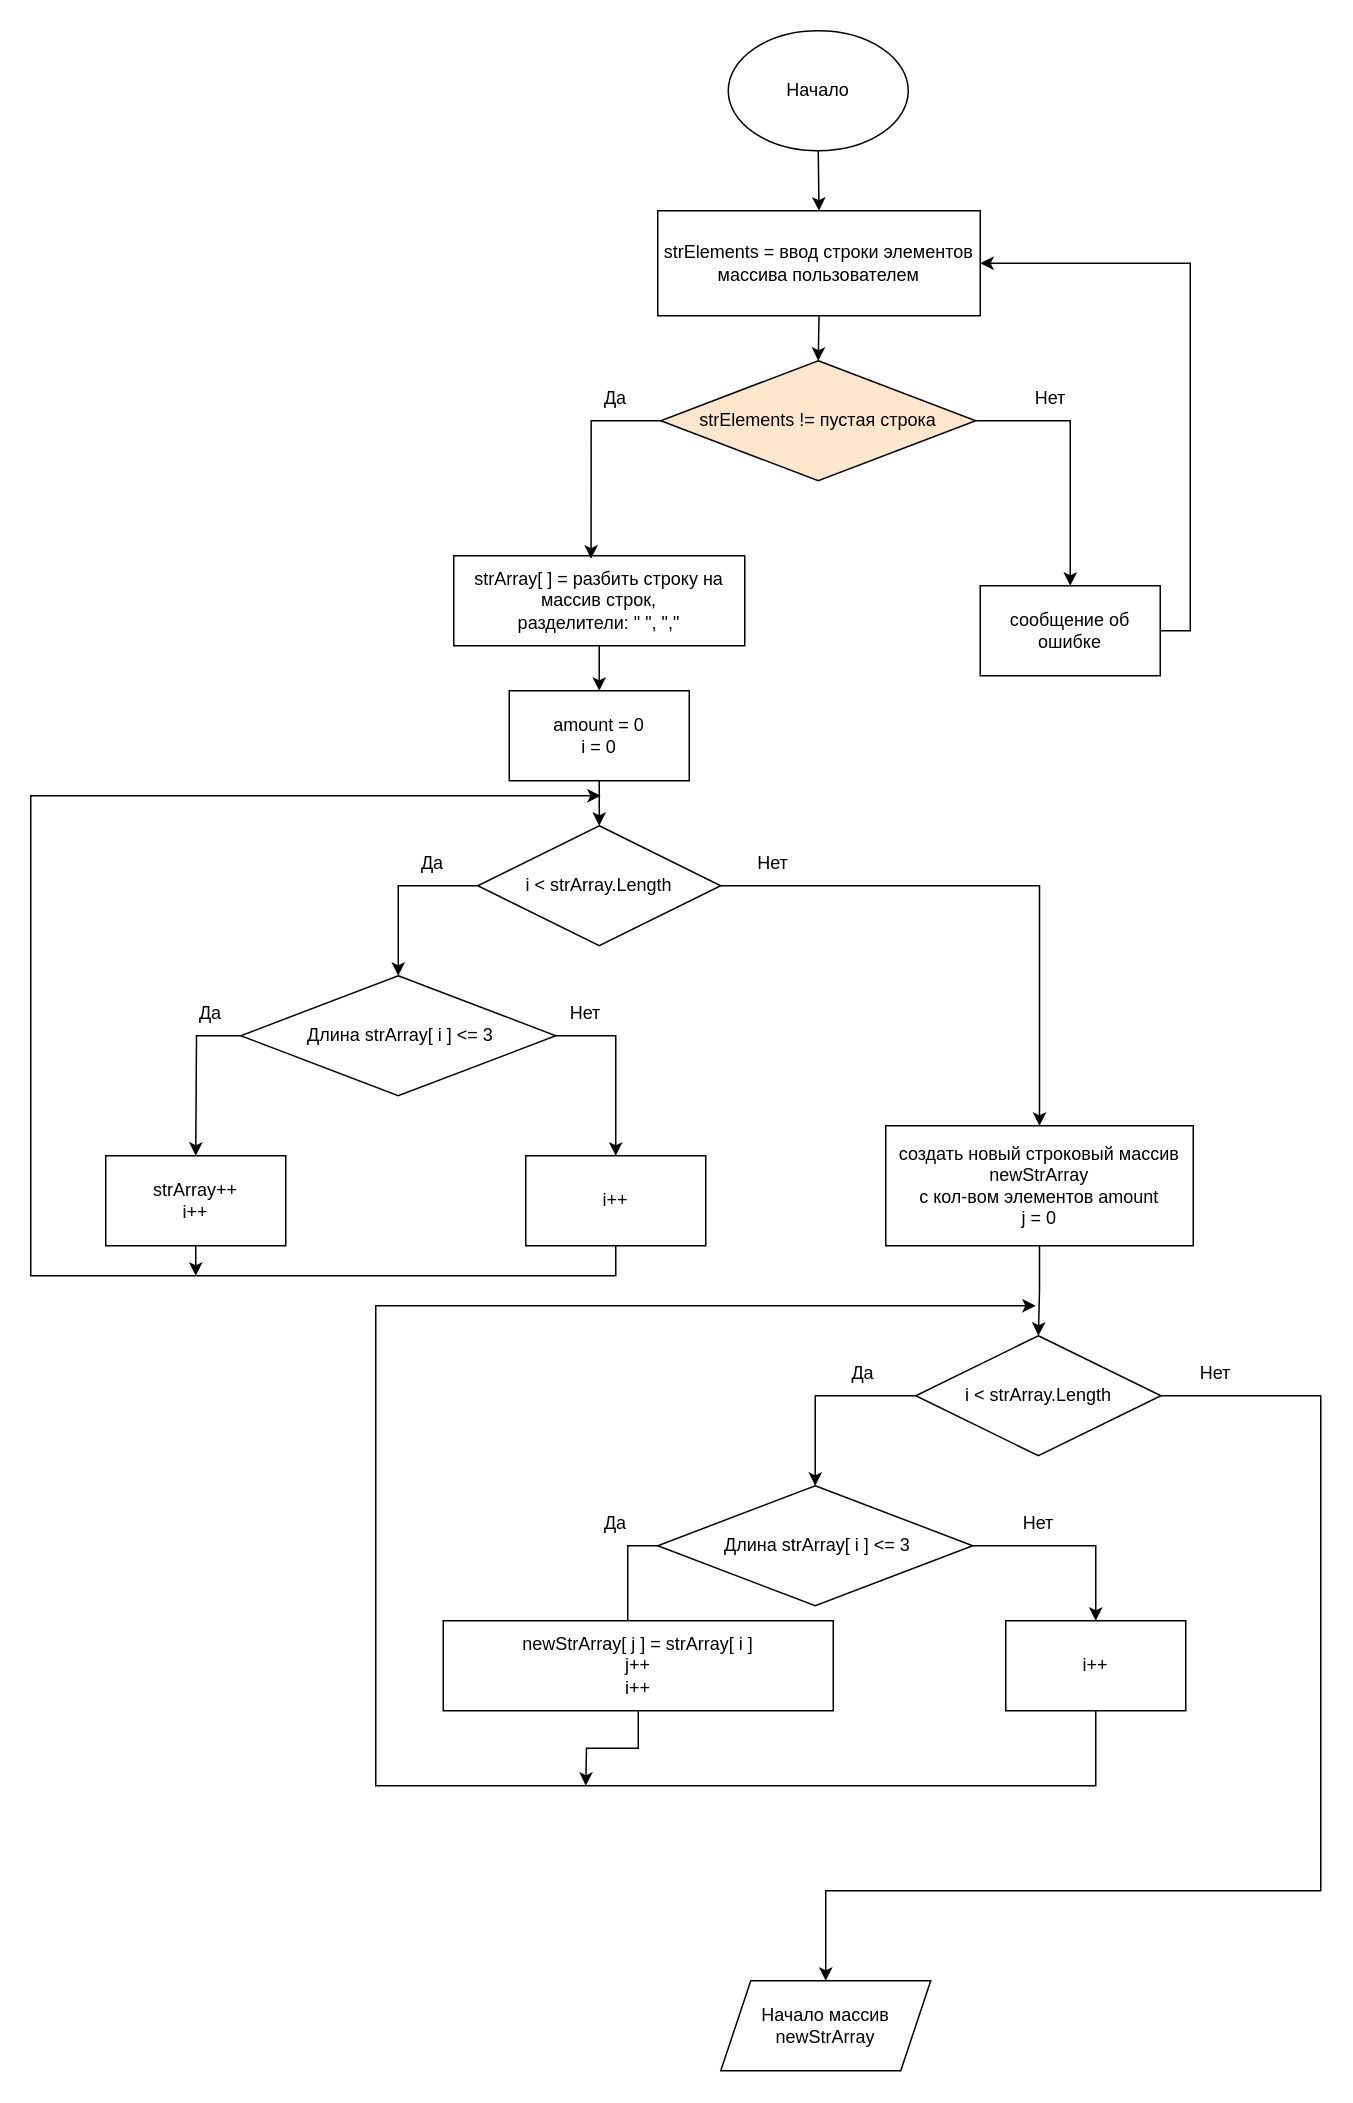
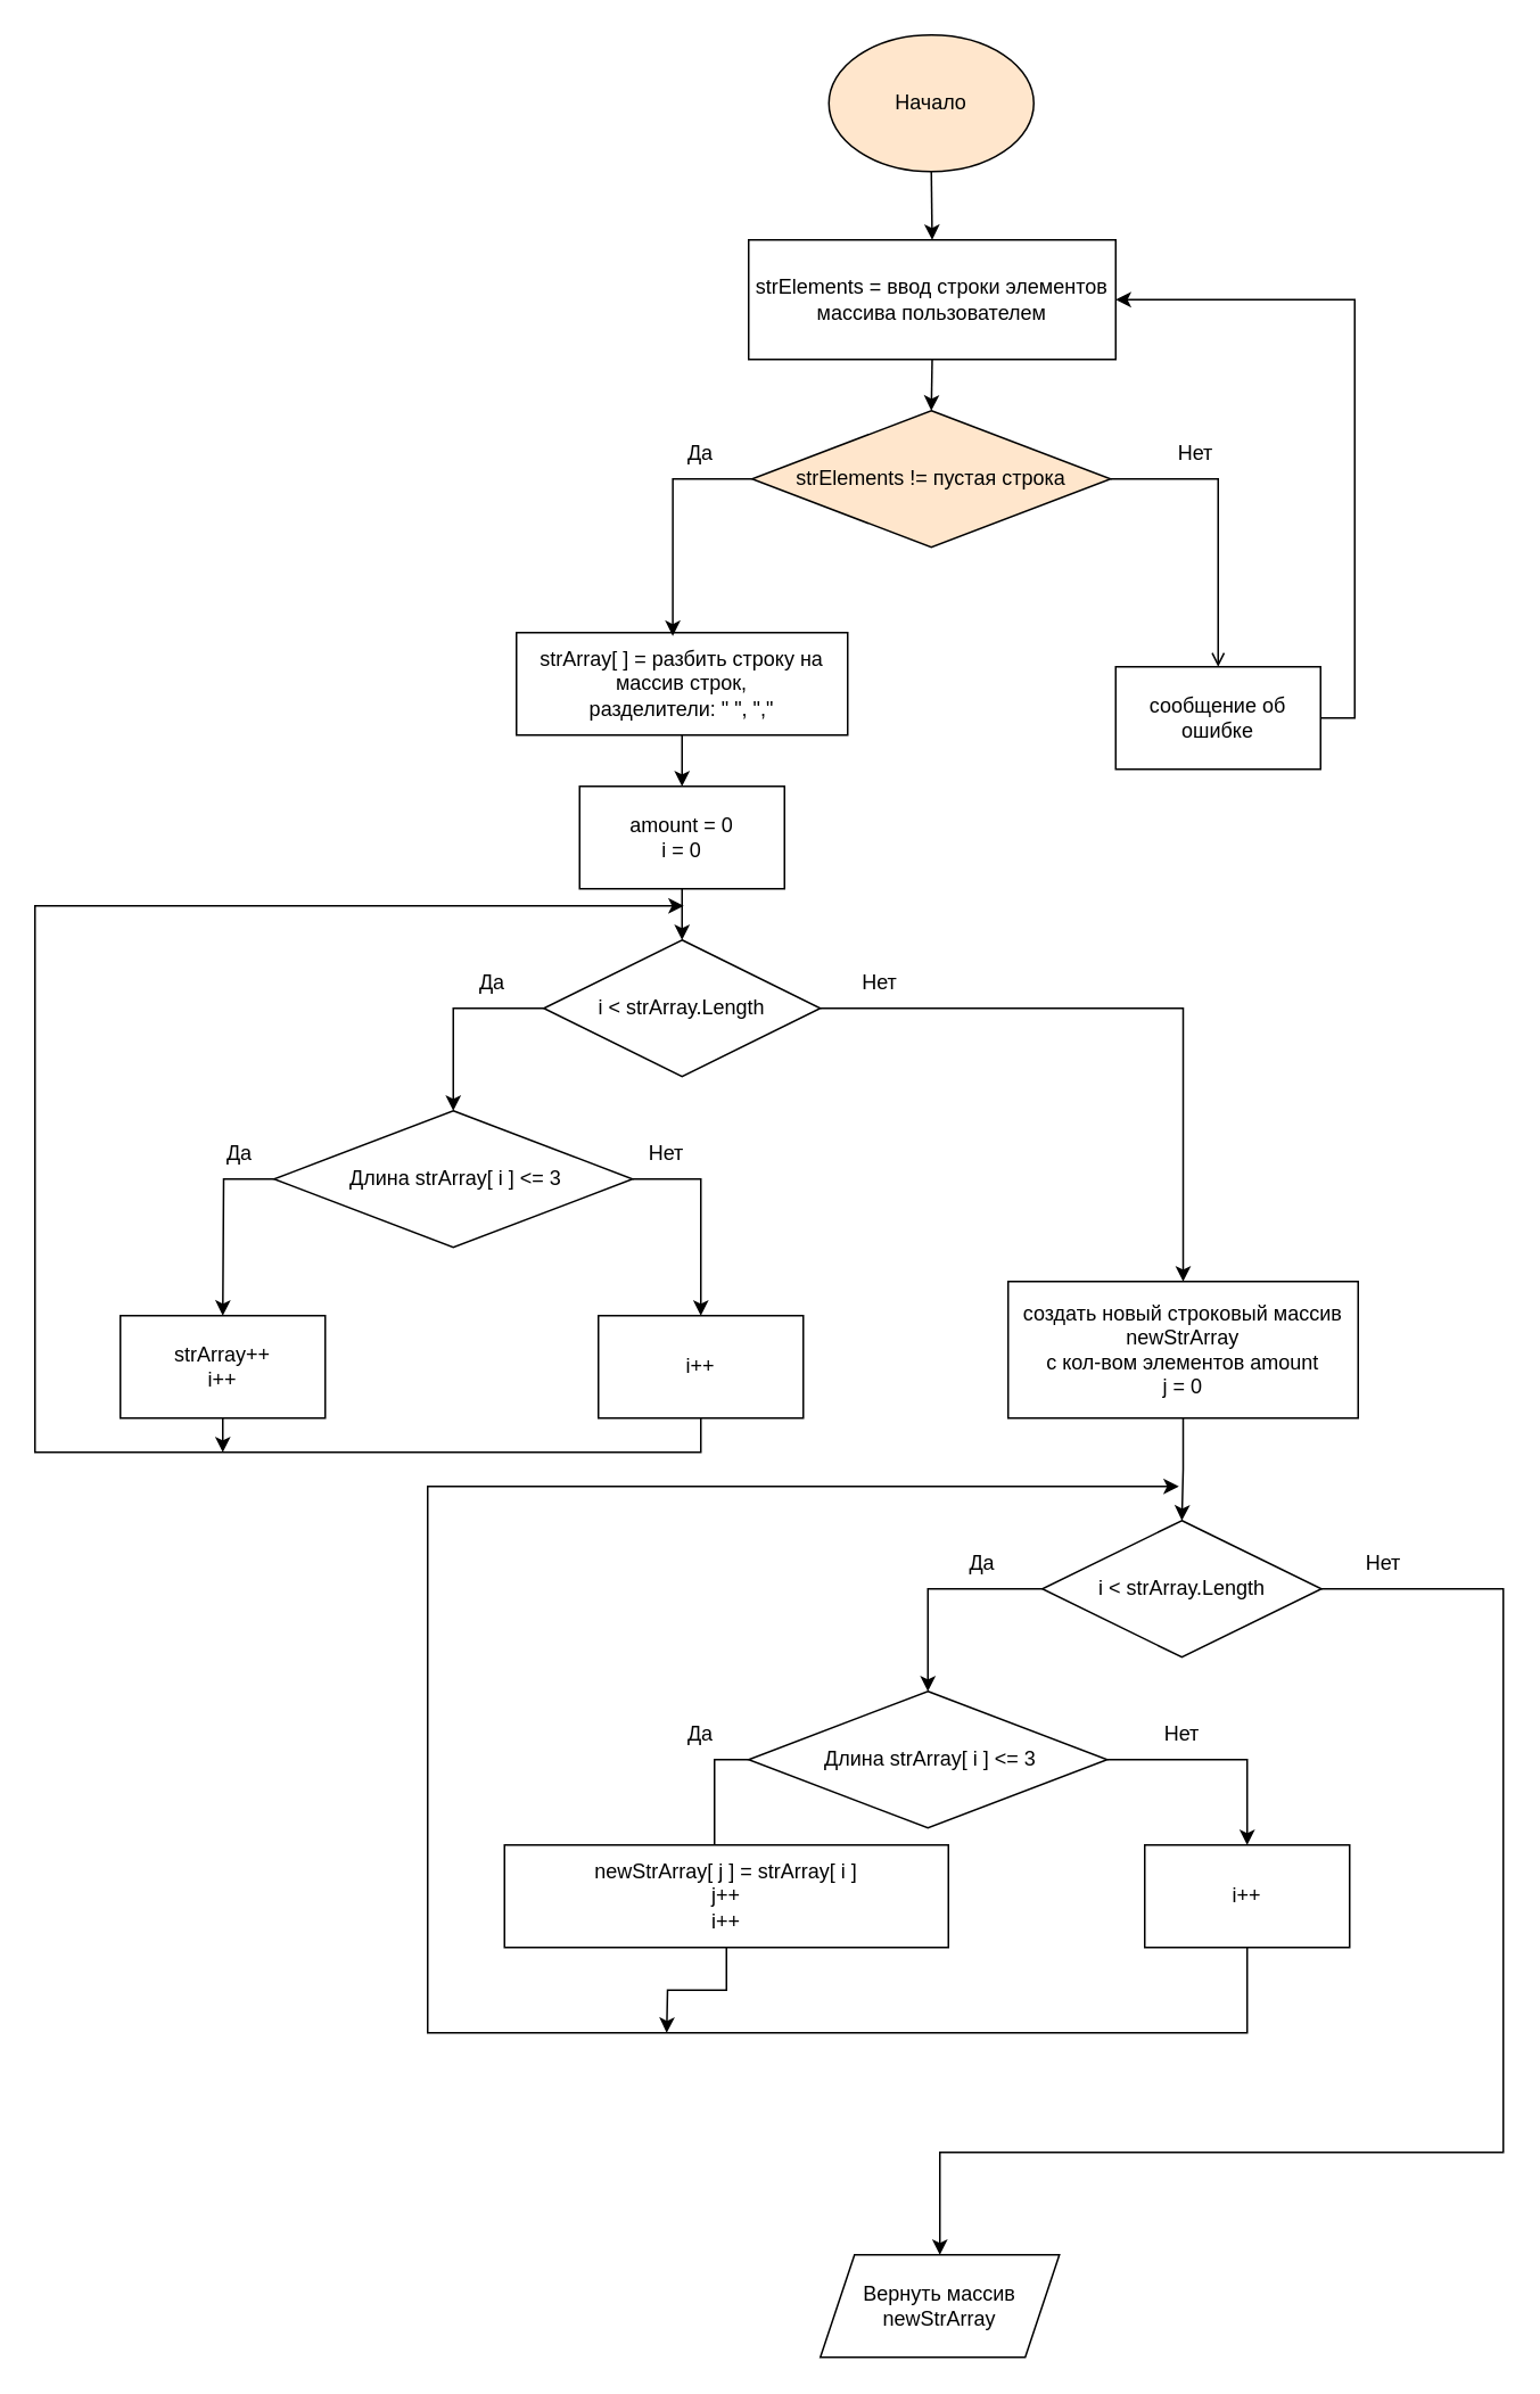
- <mxCell id="2" value="Начало" style="ellipse;whiteSpace=wrap;html=1;" vertex="1" parent="1"><mxGeometry x="485" y="20" width="120" height="80" as="geometry" /></mxCell>
+ <mxCell id="2" value="Начало" style="ellipse;whiteSpace=wrap;html=1;fillColor=#ffe6cc;" vertex="1" parent="1"><mxGeometry x="485" y="20" width="120" height="80" as="geometry" /></mxCell>
- <mxCell id="8" style="edgeStyle=orthogonalEdgeStyle;rounded=0;orthogonalLoop=1;jettySize=auto;html=1;exitX=1;exitY=0.5;exitDx=0;exitDy=0;entryX=0.5;entryY=0;entryDx=0;entryDy=0;" edge="1" parent="1" source="9" target="12"><mxGeometry relative="1" as="geometry" /></mxCell>
+ <mxCell id="8" style="edgeStyle=orthogonalEdgeStyle;rounded=0;orthogonalLoop=1;jettySize=auto;html=1;exitX=1;exitY=0.5;exitDx=0;exitDy=0;entryX=0.5;entryY=0;entryDx=0;entryDy=0;endArrow=open;" edge="1" parent="1" source="9" target="12"><mxGeometry relative="1" as="geometry" /></mxCell>
- <mxCell id="46" value="Начало массив newStrArray" style="shape=parallelogram;perimeter=parallelogramPerimeter;whiteSpace=wrap;html=1;fixedSize=1;" vertex="1" parent="1"><mxGeometry x="480" y="1320" width="140" height="60" as="geometry" /></mxCell>
+ <mxCell id="46" value="Вернуть массив newStrArray" style="shape=parallelogram;perimeter=parallelogramPerimeter;whiteSpace=wrap;html=1;fixedSize=1;" vertex="1" parent="1"><mxGeometry x="480" y="1320" width="140" height="60" as="geometry" /></mxCell>
